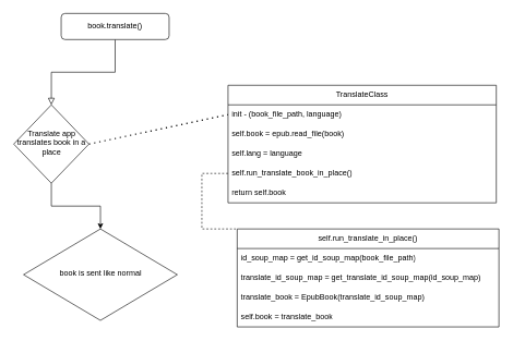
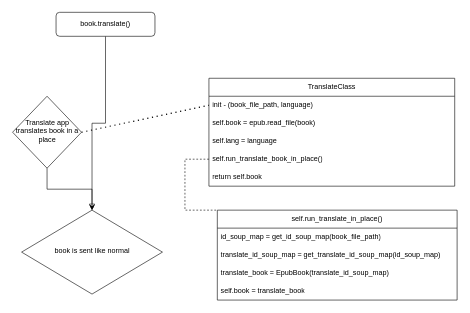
- <mxCell id="2" value="" style="rounded=0;html=1;jettySize=auto;orthogonalLoop=1;fontSize=11;endArrow=block;endFill=0;endSize=8;strokeWidth=1;shadow=0;labelBackgroundColor=none;edgeStyle=orthogonalEdgeStyle;" parent="1" source="3" target="5" edge="1"><mxGeometry relative="1" as="geometry" /></mxCell>
+ <mxCell id="2" value="" style="rounded=0;html=1;jettySize=auto;orthogonalLoop=1;fontSize=11;endArrow=block;endFill=0;endSize=8;strokeWidth=1;shadow=0;labelBackgroundColor=none;edgeStyle=orthogonalEdgeStyle;" parent="1" source="3" target="6" edge="1"><mxGeometry relative="1" as="geometry" /></mxCell>
